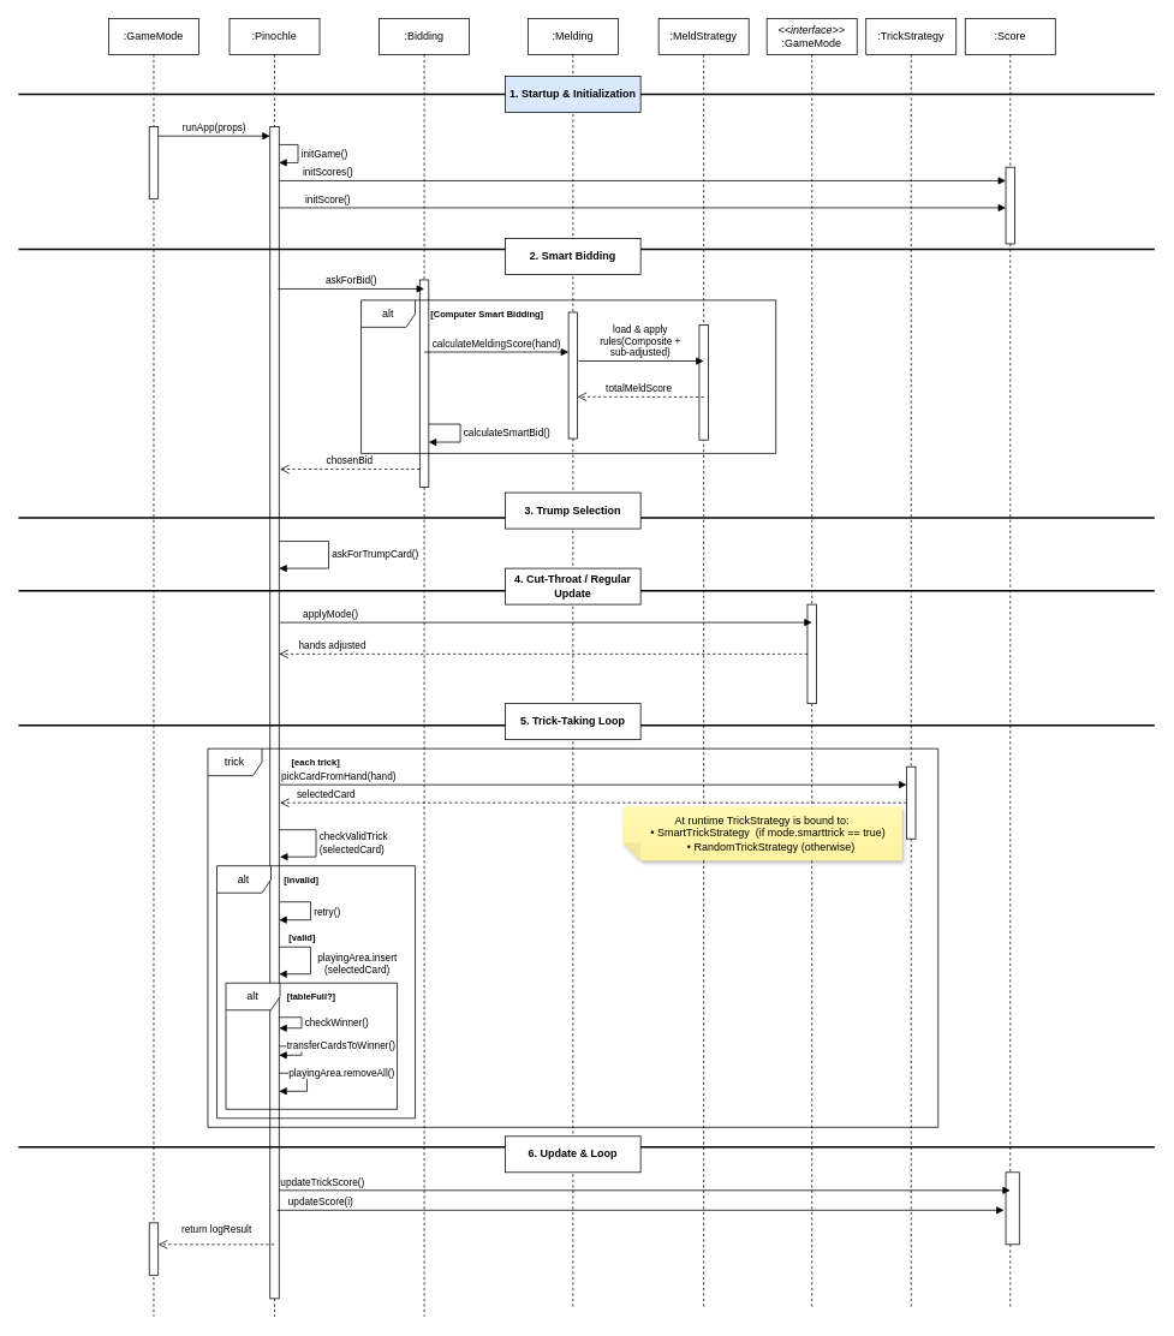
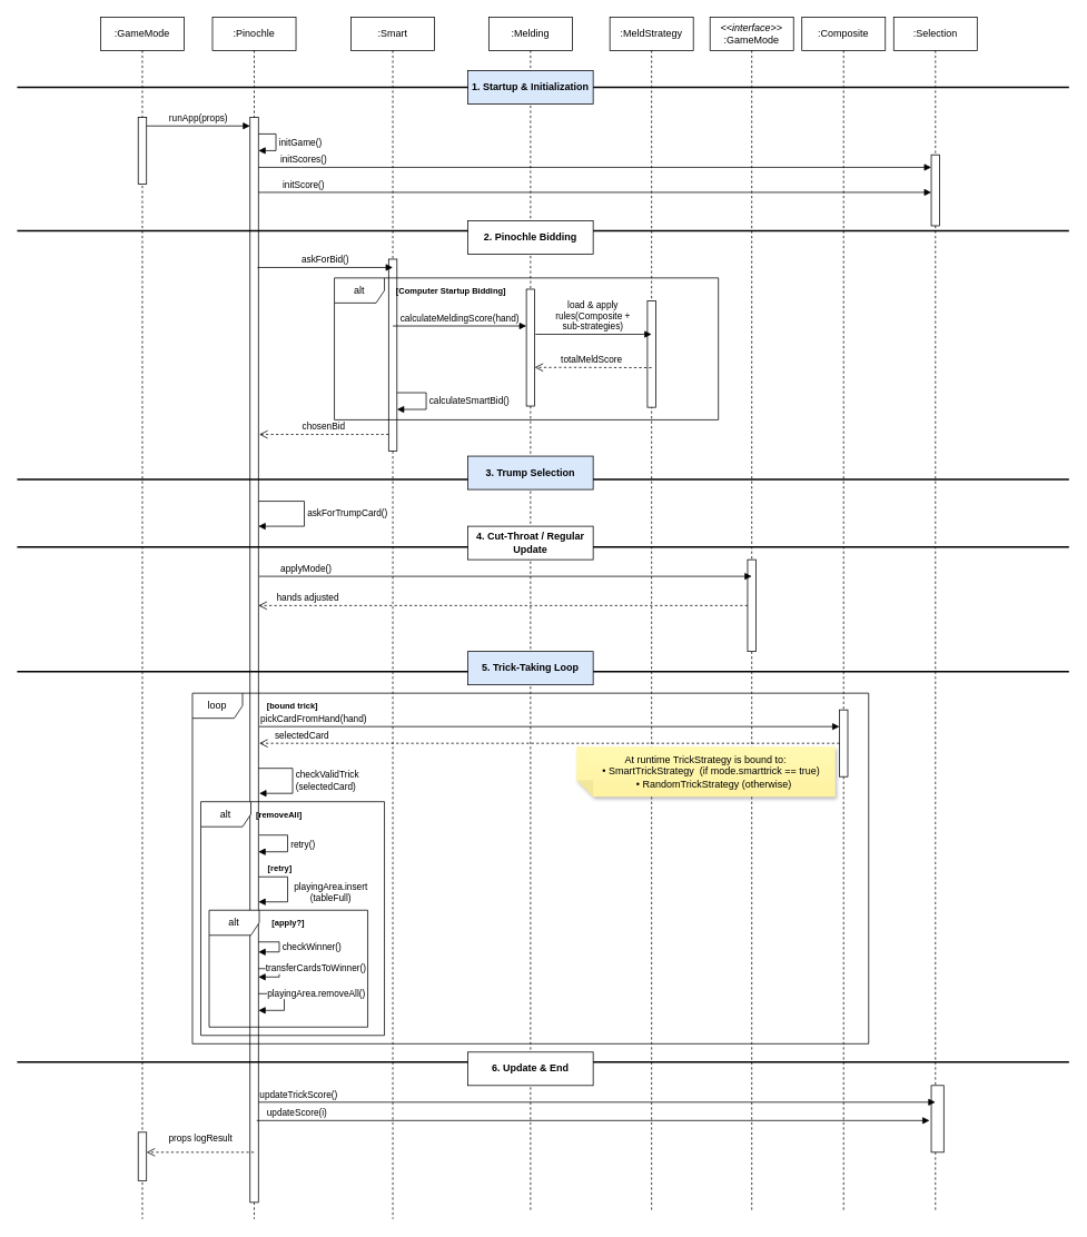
- <mxCell id="17" value=":Bidding" style="shape=umlLifeline;perimeter=lifelinePerimeter;whiteSpace=wrap;html=1;container=1;dropTarget=0;collapsible=0;recursiveResize=0;outlineConnect=0;portConstraint=eastwest;newEdgeStyle={&quot;curved&quot;:0,&quot;rounded&quot;:0};" vertex="1" parent="1"><mxGeometry x="420" y="20" width="100" height="1440" as="geometry" /></mxCell>
+ <mxCell id="17" value=":Smart" style="shape=umlLifeline;perimeter=lifelinePerimeter;whiteSpace=wrap;html=1;container=1;dropTarget=0;collapsible=0;recursiveResize=0;outlineConnect=0;portConstraint=eastwest;newEdgeStyle={&quot;curved&quot;:0,&quot;rounded&quot;:0};" vertex="1" parent="1"><mxGeometry x="420" y="20" width="100" height="1440" as="geometry" /></mxCell>
- <mxCell id="26" value=":TrickStrategy" style="shape=umlLifeline;perimeter=lifelinePerimeter;whiteSpace=wrap;html=1;container=1;dropTarget=0;collapsible=0;recursiveResize=0;outlineConnect=0;portConstraint=eastwest;newEdgeStyle={&quot;curved&quot;:0,&quot;rounded&quot;:0};" vertex="1" parent="1"><mxGeometry x="960" y="20" width="100" height="1430" as="geometry" /></mxCell>
+ <mxCell id="26" value=":Composite" style="shape=umlLifeline;perimeter=lifelinePerimeter;whiteSpace=wrap;html=1;container=1;dropTarget=0;collapsible=0;recursiveResize=0;outlineConnect=0;portConstraint=eastwest;newEdgeStyle={&quot;curved&quot;:0,&quot;rounded&quot;:0};" vertex="1" parent="1"><mxGeometry x="960" y="20" width="100" height="1430" as="geometry" /></mxCell>
- <mxCell id="14" value=":Score" style="shape=umlLifeline;perimeter=lifelinePerimeter;whiteSpace=wrap;html=1;container=1;dropTarget=0;collapsible=0;recursiveResize=0;outlineConnect=0;portConstraint=eastwest;newEdgeStyle={&quot;curved&quot;:0,&quot;rounded&quot;:0};" vertex="1" parent="1"><mxGeometry x="1070" y="20" width="100" height="1430" as="geometry" /></mxCell>
+ <mxCell id="14" value=":Selection" style="shape=umlLifeline;perimeter=lifelinePerimeter;whiteSpace=wrap;html=1;container=1;dropTarget=0;collapsible=0;recursiveResize=0;outlineConnect=0;portConstraint=eastwest;newEdgeStyle={&quot;curved&quot;:0,&quot;rounded&quot;:0};" vertex="1" parent="1"><mxGeometry x="1070" y="20" width="100" height="1430" as="geometry" /></mxCell>
- <mxCell id="44" value="2. Smart Bidding" style="html=1;whiteSpace=wrap;fontStyle=1" vertex="1" parent="1"><mxGeometry x="560" y="264" width="150" height="40" as="geometry" /></mxCell>
+ <mxCell id="44" value="2. Pinochle Bidding" style="html=1;whiteSpace=wrap;fontStyle=1" vertex="1" parent="1"><mxGeometry x="560" y="264" width="150" height="40" as="geometry" /></mxCell>
- <mxCell id="35" value="[Computer Smart Bidding]" style="text;html=1;align=center;verticalAlign=middle;whiteSpace=wrap;rounded=0;fontSize=10;fontStyle=1" vertex="1" parent="1"><mxGeometry x="470" y="332.5" width="140" height="30" as="geometry" /></mxCell>
+ <mxCell id="35" value="[Computer Startup Bidding]" style="text;html=1;align=center;verticalAlign=middle;whiteSpace=wrap;rounded=0;fontSize=10;fontStyle=1" vertex="1" parent="1"><mxGeometry x="470" y="332.5" width="140" height="30" as="geometry" /></mxCell>
- <mxCell id="38" value="load &amp;amp; apply rules(Composite + sub-adjusted)" style="text;html=1;align=center;verticalAlign=middle;whiteSpace=wrap;rounded=0;fontSize=11;" vertex="1" parent="1"><mxGeometry x="660" y="362.5" width="100" height="30" as="geometry" /></mxCell>
+ <mxCell id="38" value="load &amp;amp; apply rules(Composite + sub-strategies)" style="text;html=1;align=center;verticalAlign=middle;whiteSpace=wrap;rounded=0;fontSize=11;" vertex="1" parent="1"><mxGeometry x="660" y="362.5" width="100" height="30" as="geometry" /></mxCell>
- <mxCell id="46" value="3. Trump Selection" style="html=1;whiteSpace=wrap;fontStyle=1" vertex="1" parent="1"><mxGeometry x="560" y="546" width="150" height="40" as="geometry" /></mxCell>
+ <mxCell id="46" value="3. Trump Selection" style="html=1;whiteSpace=wrap;fontStyle=1;fillColor=#dae8fc;" vertex="1" parent="1"><mxGeometry x="560" y="546" width="150" height="40" as="geometry" /></mxCell>
- <mxCell id="50" value="5. Trick-Taking Loop" style="html=1;whiteSpace=wrap;fontStyle=1" vertex="1" parent="1"><mxGeometry x="560" y="780" width="150" height="40" as="geometry" /></mxCell>
+ <mxCell id="50" value="5. Trick-Taking Loop" style="html=1;whiteSpace=wrap;fontStyle=1;fillColor=#dae8fc;" vertex="1" parent="1"><mxGeometry x="560" y="780" width="150" height="40" as="geometry" /></mxCell>
- <mxCell id="51" value="trick" style="shape=umlFrame;whiteSpace=wrap;html=1;pointerEvents=0;" vertex="1" parent="1"><mxGeometry x="230" y="830" width="810" height="420" as="geometry" /></mxCell>
+ <mxCell id="51" value="loop" style="shape=umlFrame;whiteSpace=wrap;html=1;pointerEvents=0;" vertex="1" parent="1"><mxGeometry x="230" y="830" width="810" height="420" as="geometry" /></mxCell>
- <mxCell id="52" value="[each trick]" style="text;html=1;align=center;verticalAlign=middle;whiteSpace=wrap;rounded=0;fontSize=10;fontStyle=1" vertex="1" parent="1"><mxGeometry x="300" y="830" width="100" height="30" as="geometry" /></mxCell>
+ <mxCell id="52" value="[bound trick]" style="text;html=1;align=center;verticalAlign=middle;whiteSpace=wrap;rounded=0;fontSize=10;fontStyle=1" vertex="1" parent="1"><mxGeometry x="300" y="830" width="100" height="30" as="geometry" /></mxCell>
- <mxCell id="57" value="[invalid]" style="text;html=1;align=center;verticalAlign=middle;whiteSpace=wrap;rounded=0;fontSize=10;fontStyle=1" vertex="1" parent="1"><mxGeometry x="300" y="960" width="68" height="30" as="geometry" /></mxCell>
+ <mxCell id="57" value="[removeAll]" style="text;html=1;align=center;verticalAlign=middle;whiteSpace=wrap;rounded=0;fontSize=10;fontStyle=1" vertex="1" parent="1"><mxGeometry x="300" y="960" width="68" height="30" as="geometry" /></mxCell>
- <mxCell id="58" value="[valid]" style="text;html=1;align=center;verticalAlign=middle;whiteSpace=wrap;rounded=0;fontSize=10;fontStyle=1" vertex="1" parent="1"><mxGeometry x="311" y="1025" width="48" height="30" as="geometry" /></mxCell>
+ <mxCell id="58" value="[retry]" style="text;html=1;align=center;verticalAlign=middle;whiteSpace=wrap;rounded=0;fontSize=10;fontStyle=1" vertex="1" parent="1"><mxGeometry x="311" y="1025" width="48" height="30" as="geometry" /></mxCell>
- <mxCell id="59" value="playingA&lt;span style=&quot;background-color: transparent; color: light-dark(rgb(0, 0, 0), rgb(255, 255, 255));&quot;&gt;rea.insert&lt;/span&gt;&lt;div&gt;&lt;span style=&quot;background-color: transparent; color: light-dark(rgb(0, 0, 0), rgb(255, 255, 255));&quot;&gt;(selectedCard)&lt;/span&gt;&lt;/div&gt;" style="text;html=1;align=center;verticalAlign=middle;whiteSpace=wrap;rounded=0;fontSize=11;" vertex="1" parent="1"><mxGeometry x="340" y="1054" width="112" height="30" as="geometry" /></mxCell>
+ <mxCell id="59" value="playingA&lt;span style=&quot;background-color: transparent; color: light-dark(rgb(0, 0, 0), rgb(255, 255, 255));&quot;&gt;rea.insert&lt;/span&gt;&lt;div&gt;&lt;span style=&quot;background-color: transparent; color: light-dark(rgb(0, 0, 0), rgb(255, 255, 255));&quot;&gt;(tableFull)&lt;/span&gt;&lt;/div&gt;" style="text;html=1;align=center;verticalAlign=middle;whiteSpace=wrap;rounded=0;fontSize=11;" vertex="1" parent="1"><mxGeometry x="340" y="1054" width="112" height="30" as="geometry" /></mxCell>
- <mxCell id="61" value="[tableFull?]" style="text;html=1;align=center;verticalAlign=middle;whiteSpace=wrap;rounded=0;fontSize=10;fontStyle=1" vertex="1" parent="1"><mxGeometry x="311" y="1090" width="68" height="30" as="geometry" /></mxCell>
+ <mxCell id="61" value="[apply?]" style="text;html=1;align=center;verticalAlign=middle;whiteSpace=wrap;rounded=0;fontSize=10;fontStyle=1" vertex="1" parent="1"><mxGeometry x="311" y="1090" width="68" height="30" as="geometry" /></mxCell>
- <mxCell id="63" value="6. Update &amp;amp; Loop" style="html=1;whiteSpace=wrap;fontStyle=1" vertex="1" parent="1"><mxGeometry x="560" y="1260" width="150" height="40" as="geometry" /></mxCell>
+ <mxCell id="63" value="6. Update &amp;amp; End" style="html=1;whiteSpace=wrap;fontStyle=1" vertex="1" parent="1"><mxGeometry x="560" y="1260" width="150" height="40" as="geometry" /></mxCell>
- <mxCell id="68" value="&lt;span style=&quot;font-size: 11px; text-wrap-mode: nowrap; background-color: rgb(255, 255, 255);&quot;&gt;return logResult&lt;/span&gt;" style="text;html=1;align=center;verticalAlign=middle;whiteSpace=wrap;rounded=0;" vertex="1" parent="1"><mxGeometry x="210" y="1349" width="60" height="30" as="geometry" /></mxCell>
+ <mxCell id="68" value="&lt;span style=&quot;font-size: 11px; text-wrap-mode: nowrap; background-color: rgb(255, 255, 255);&quot;&gt;props logResult&lt;/span&gt;" style="text;html=1;align=center;verticalAlign=middle;whiteSpace=wrap;rounded=0;" vertex="1" parent="1"><mxGeometry x="210" y="1349" width="60" height="30" as="geometry" /></mxCell>
